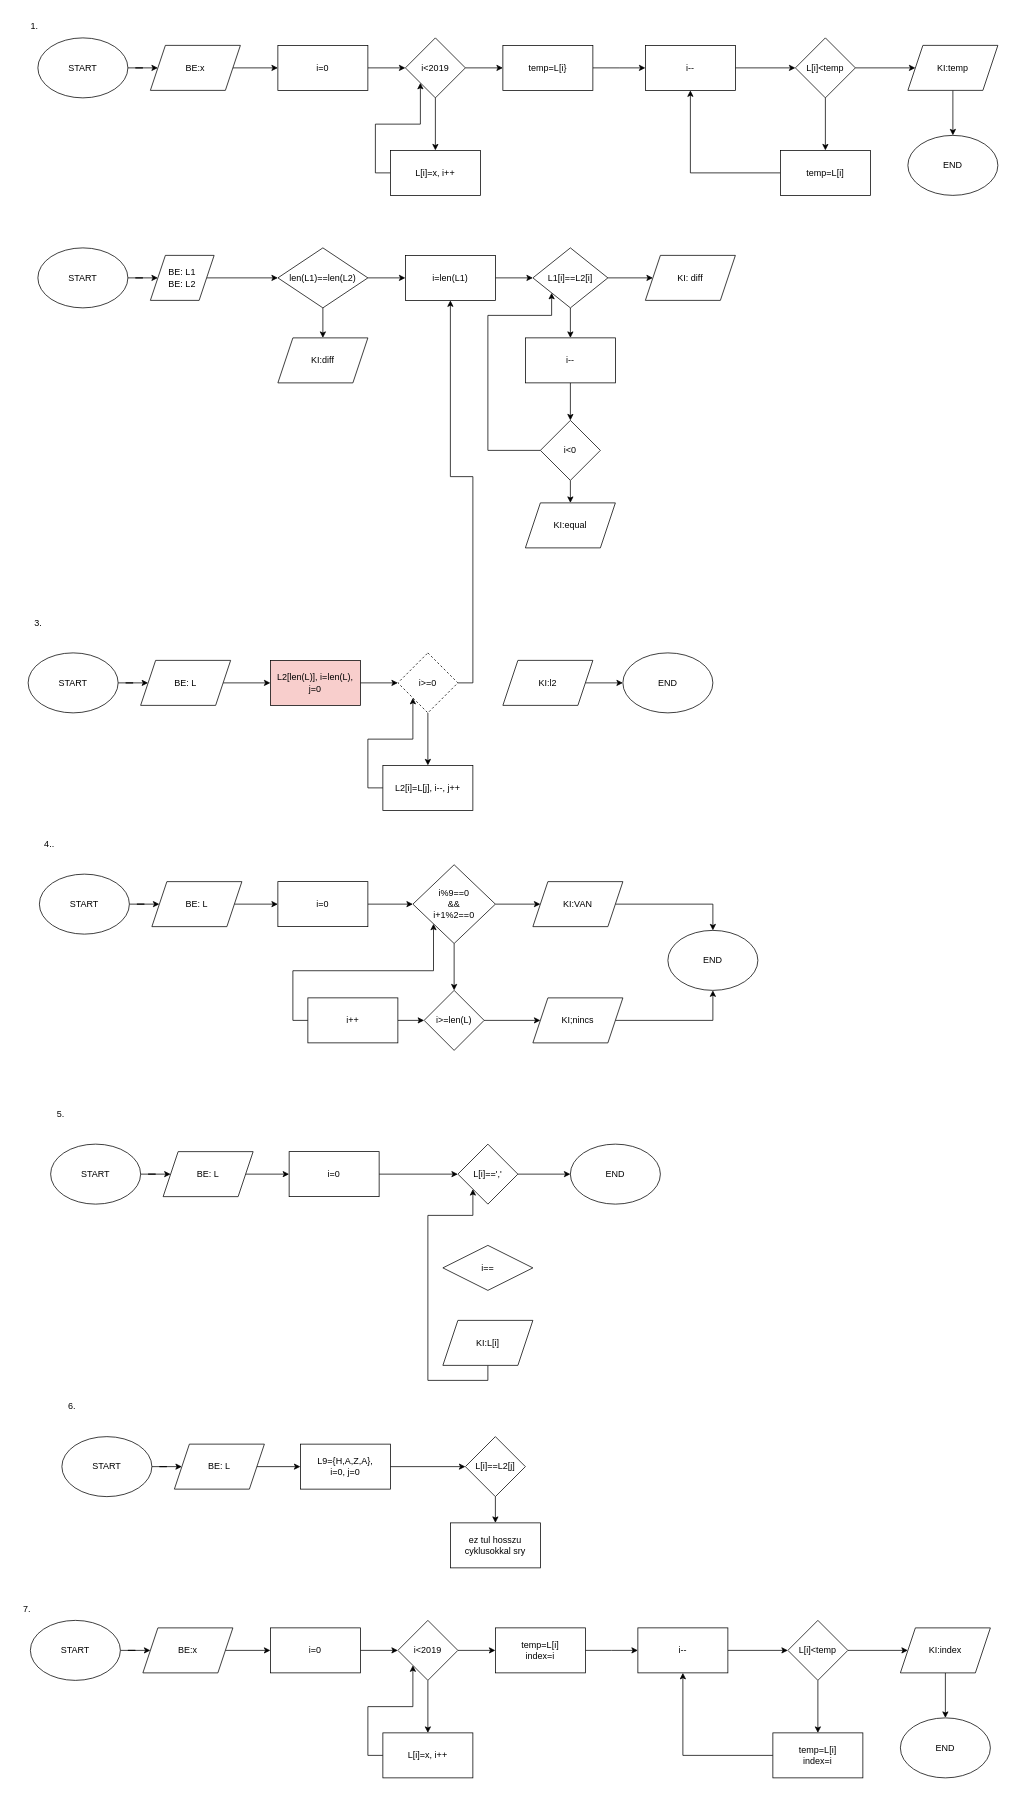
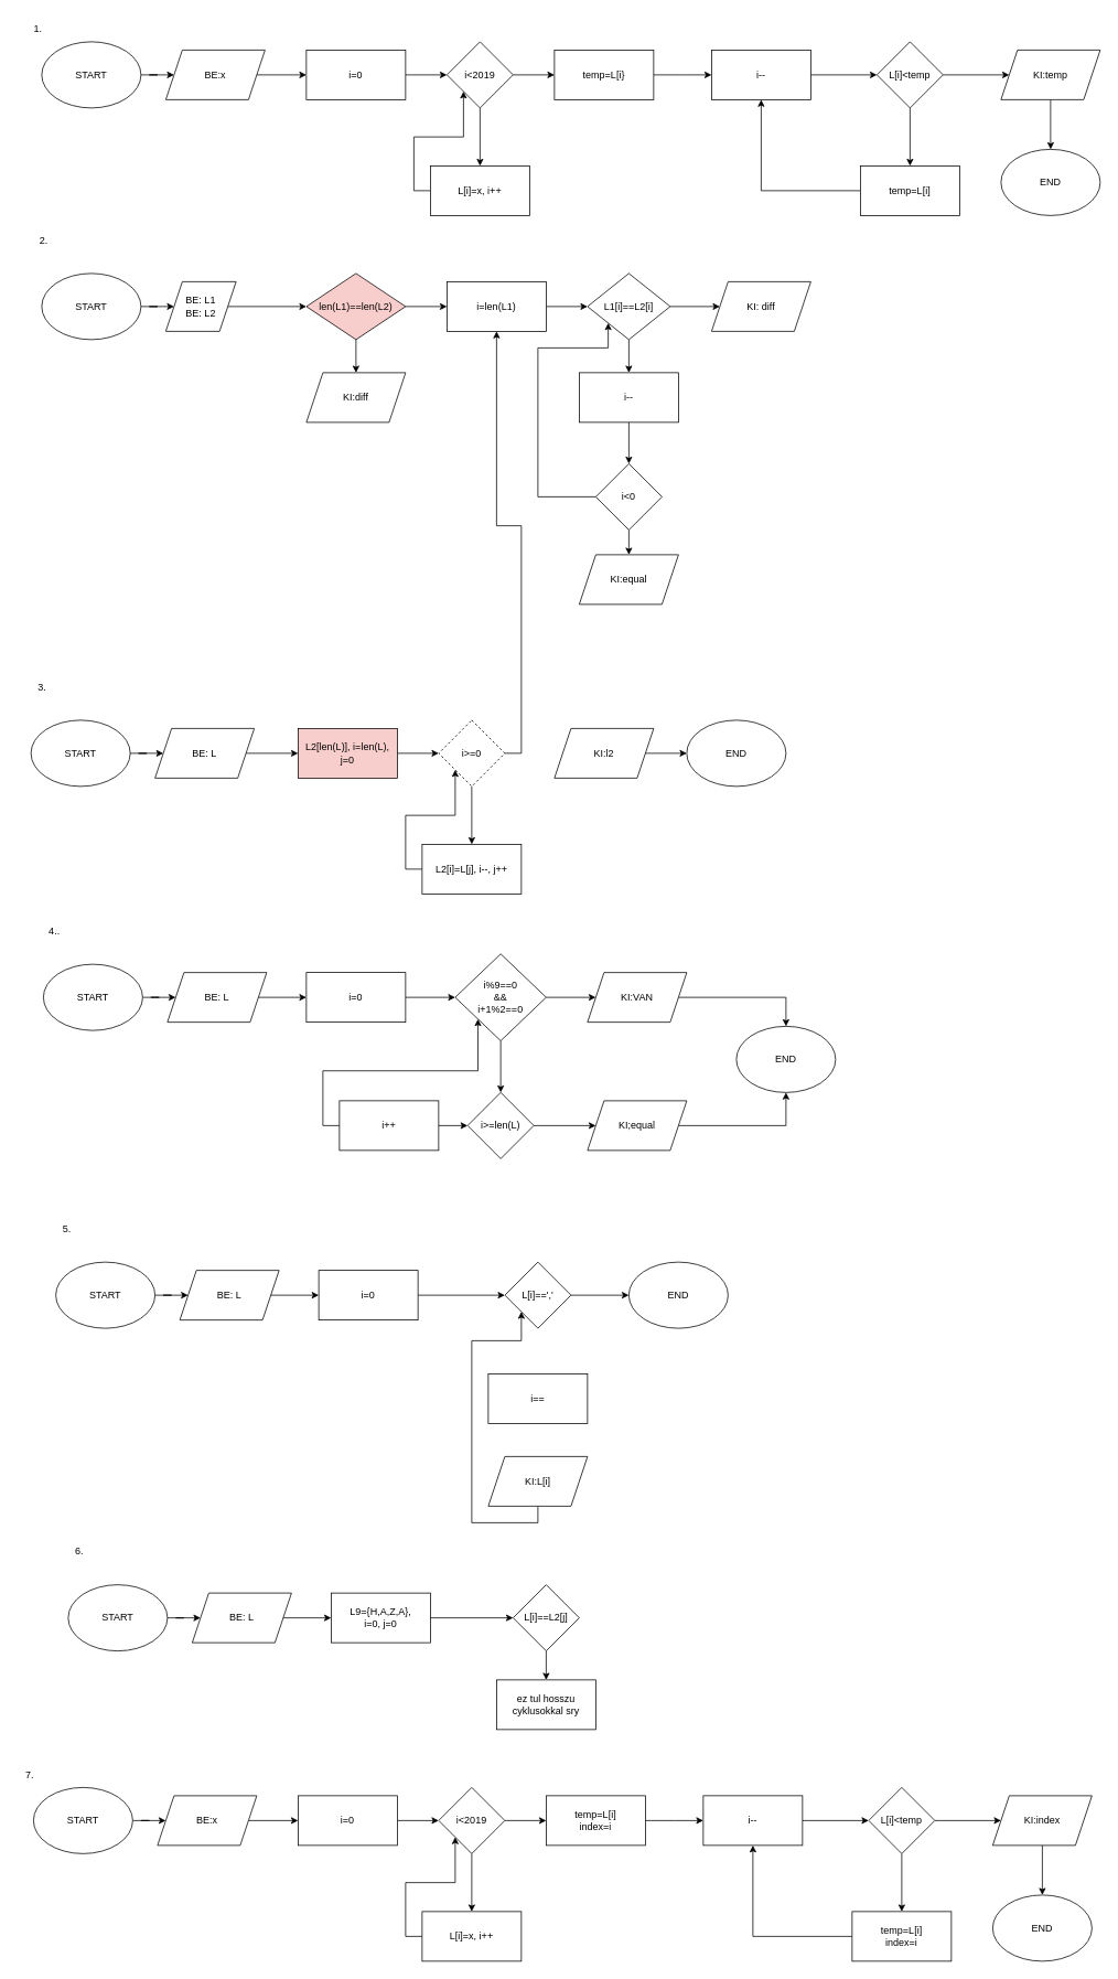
+ <mxCell id="30" value="2.&lt;br&gt;" style="text;html=1;align=center;verticalAlign=middle;resizable=0;points=[];autosize=1;strokeColor=none;fillColor=none;" vertex="1" parent="1"><mxGeometry x="37" y="275" width="30" height="30" as="geometry" /></mxCell>
- <mxCell id="33" value="len(L1)==len(L2)" style="rhombus;whiteSpace=wrap;html=1;" vertex="1" parent="1"><mxGeometry x="370" y="330" width="120" height="80" as="geometry" /></mxCell>
+ <mxCell id="33" value="len(L1)==len(L2)" style="rhombus;whiteSpace=wrap;html=1;fillColor=#f8cecc;" vertex="1" parent="1"><mxGeometry x="370" y="330" width="120" height="80" as="geometry" /></mxCell>
- <mxCell id="80" value="KI;nincs" style="shape=parallelogram;perimeter=parallelogramPerimeter;whiteSpace=wrap;html=1;fixedSize=1;" vertex="1" parent="1"><mxGeometry x="710" y="1330" width="120" height="60" as="geometry" /></mxCell>
+ <mxCell id="80" value="KI;equal" style="shape=parallelogram;perimeter=parallelogramPerimeter;whiteSpace=wrap;html=1;fixedSize=1;" vertex="1" parent="1"><mxGeometry x="710" y="1330" width="120" height="60" as="geometry" /></mxCell>
- <mxCell id="92" value="i==" style="rhombus;whiteSpace=wrap;html=1;" vertex="1" parent="1"><mxGeometry x="590" y="1660" width="120" height="60" as="geometry" /></mxCell>
+ <mxCell id="92" value="i==" style="rounded=0;whiteSpace=wrap;html=1;" vertex="1" parent="1"><mxGeometry x="590" y="1660" width="120" height="60" as="geometry" /></mxCell>
